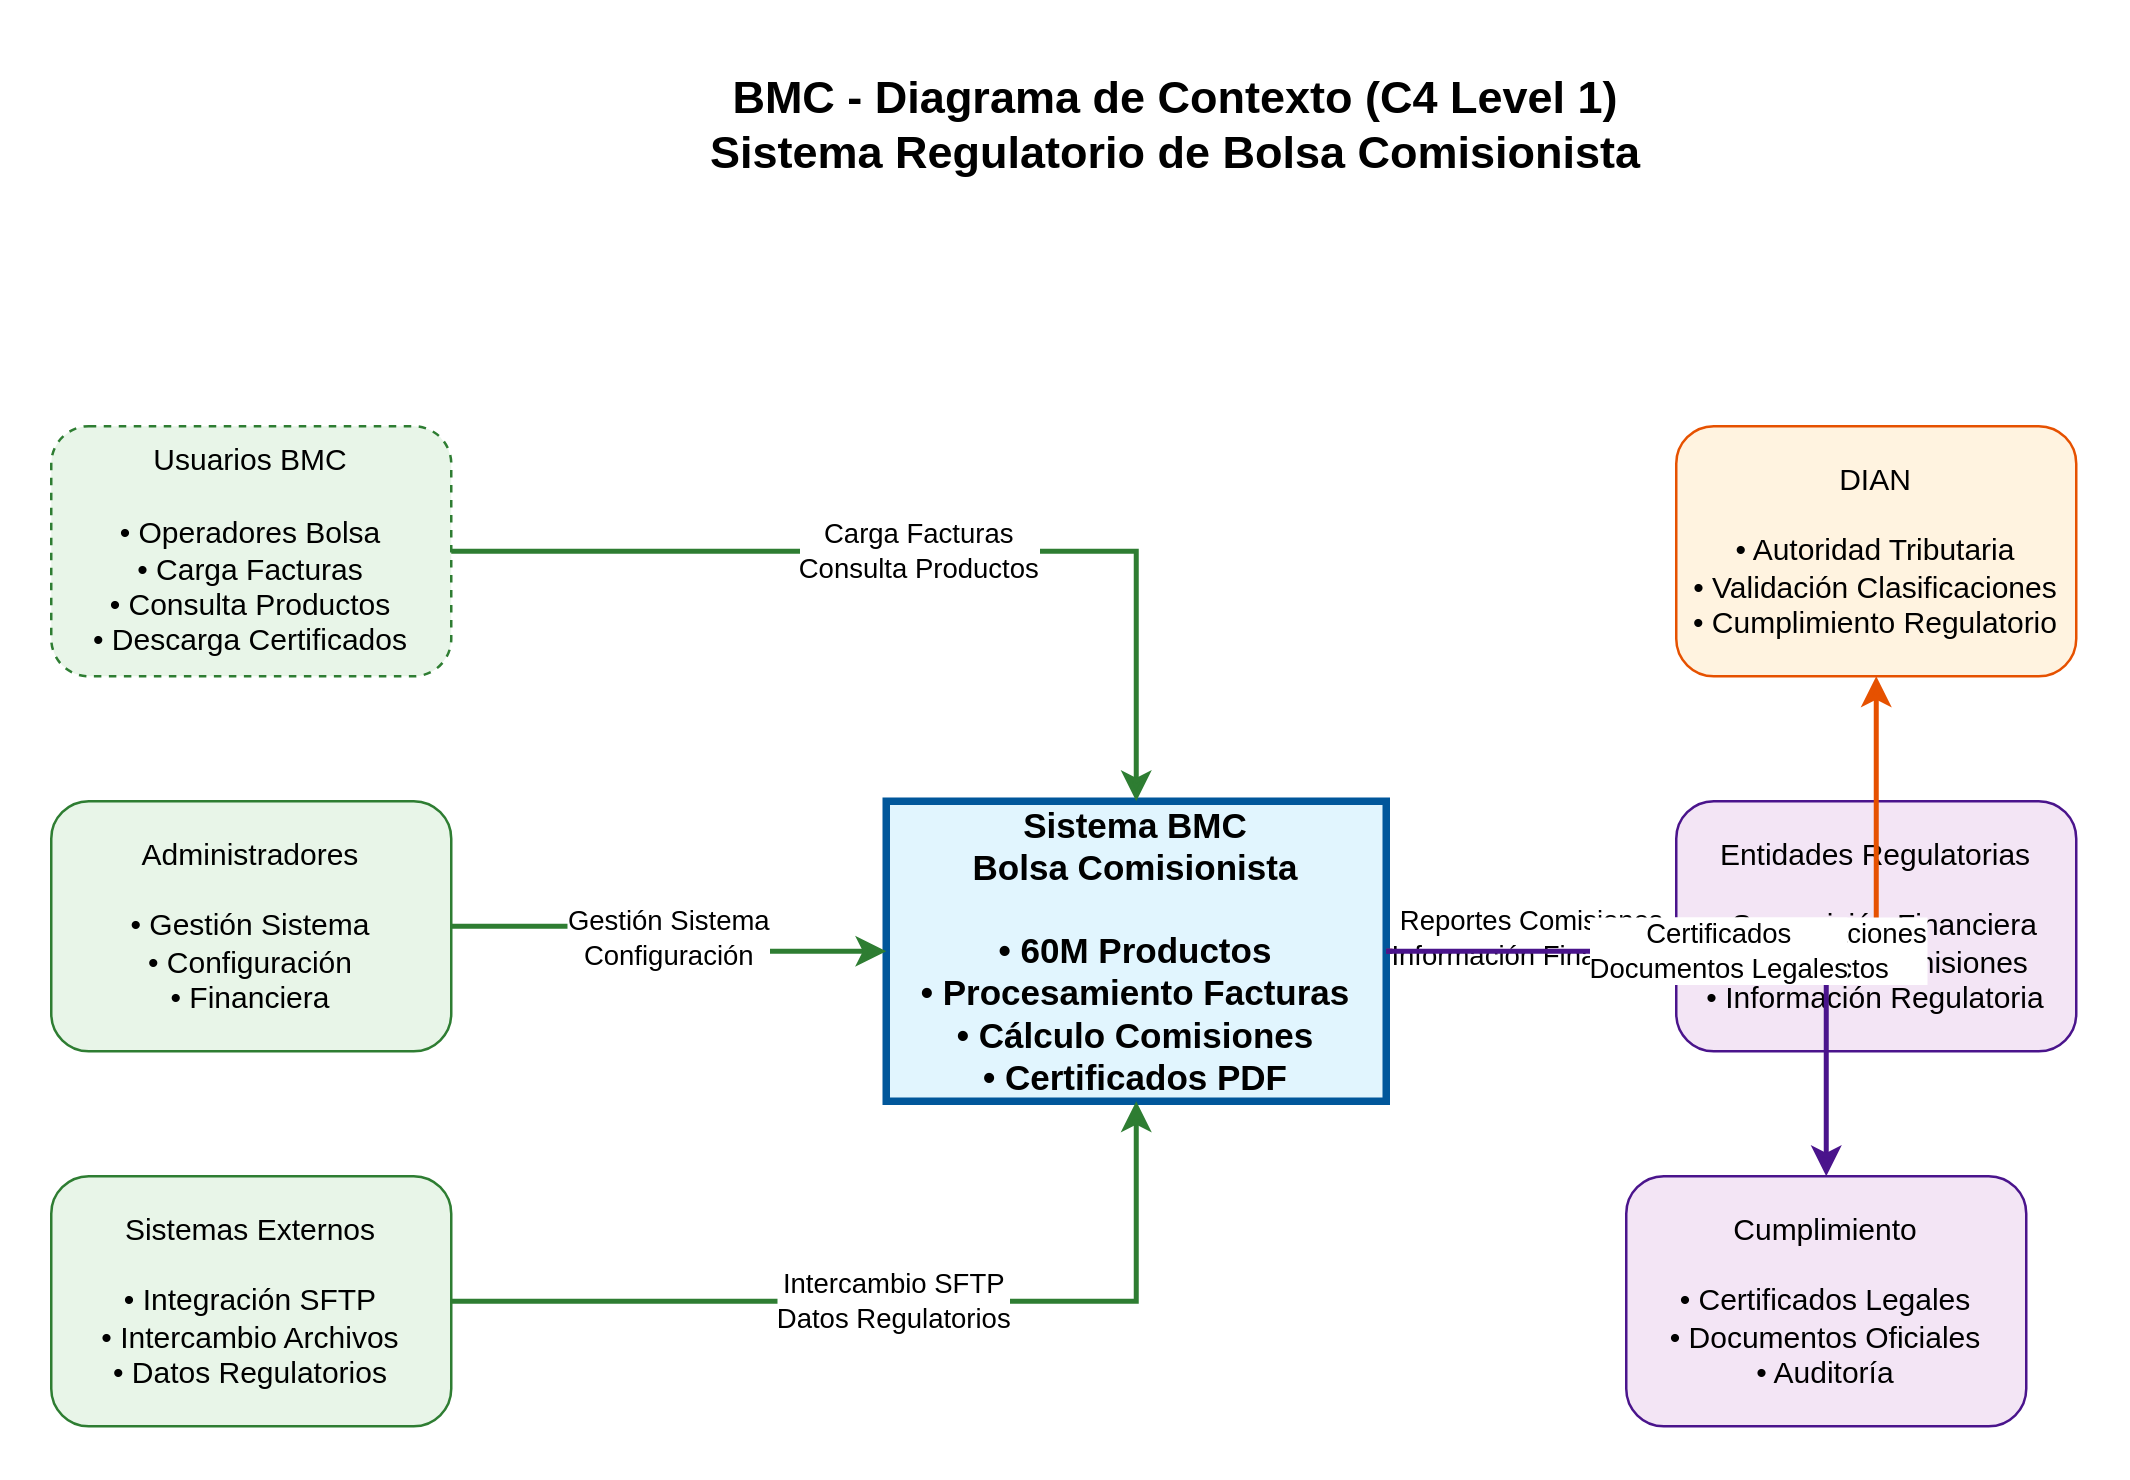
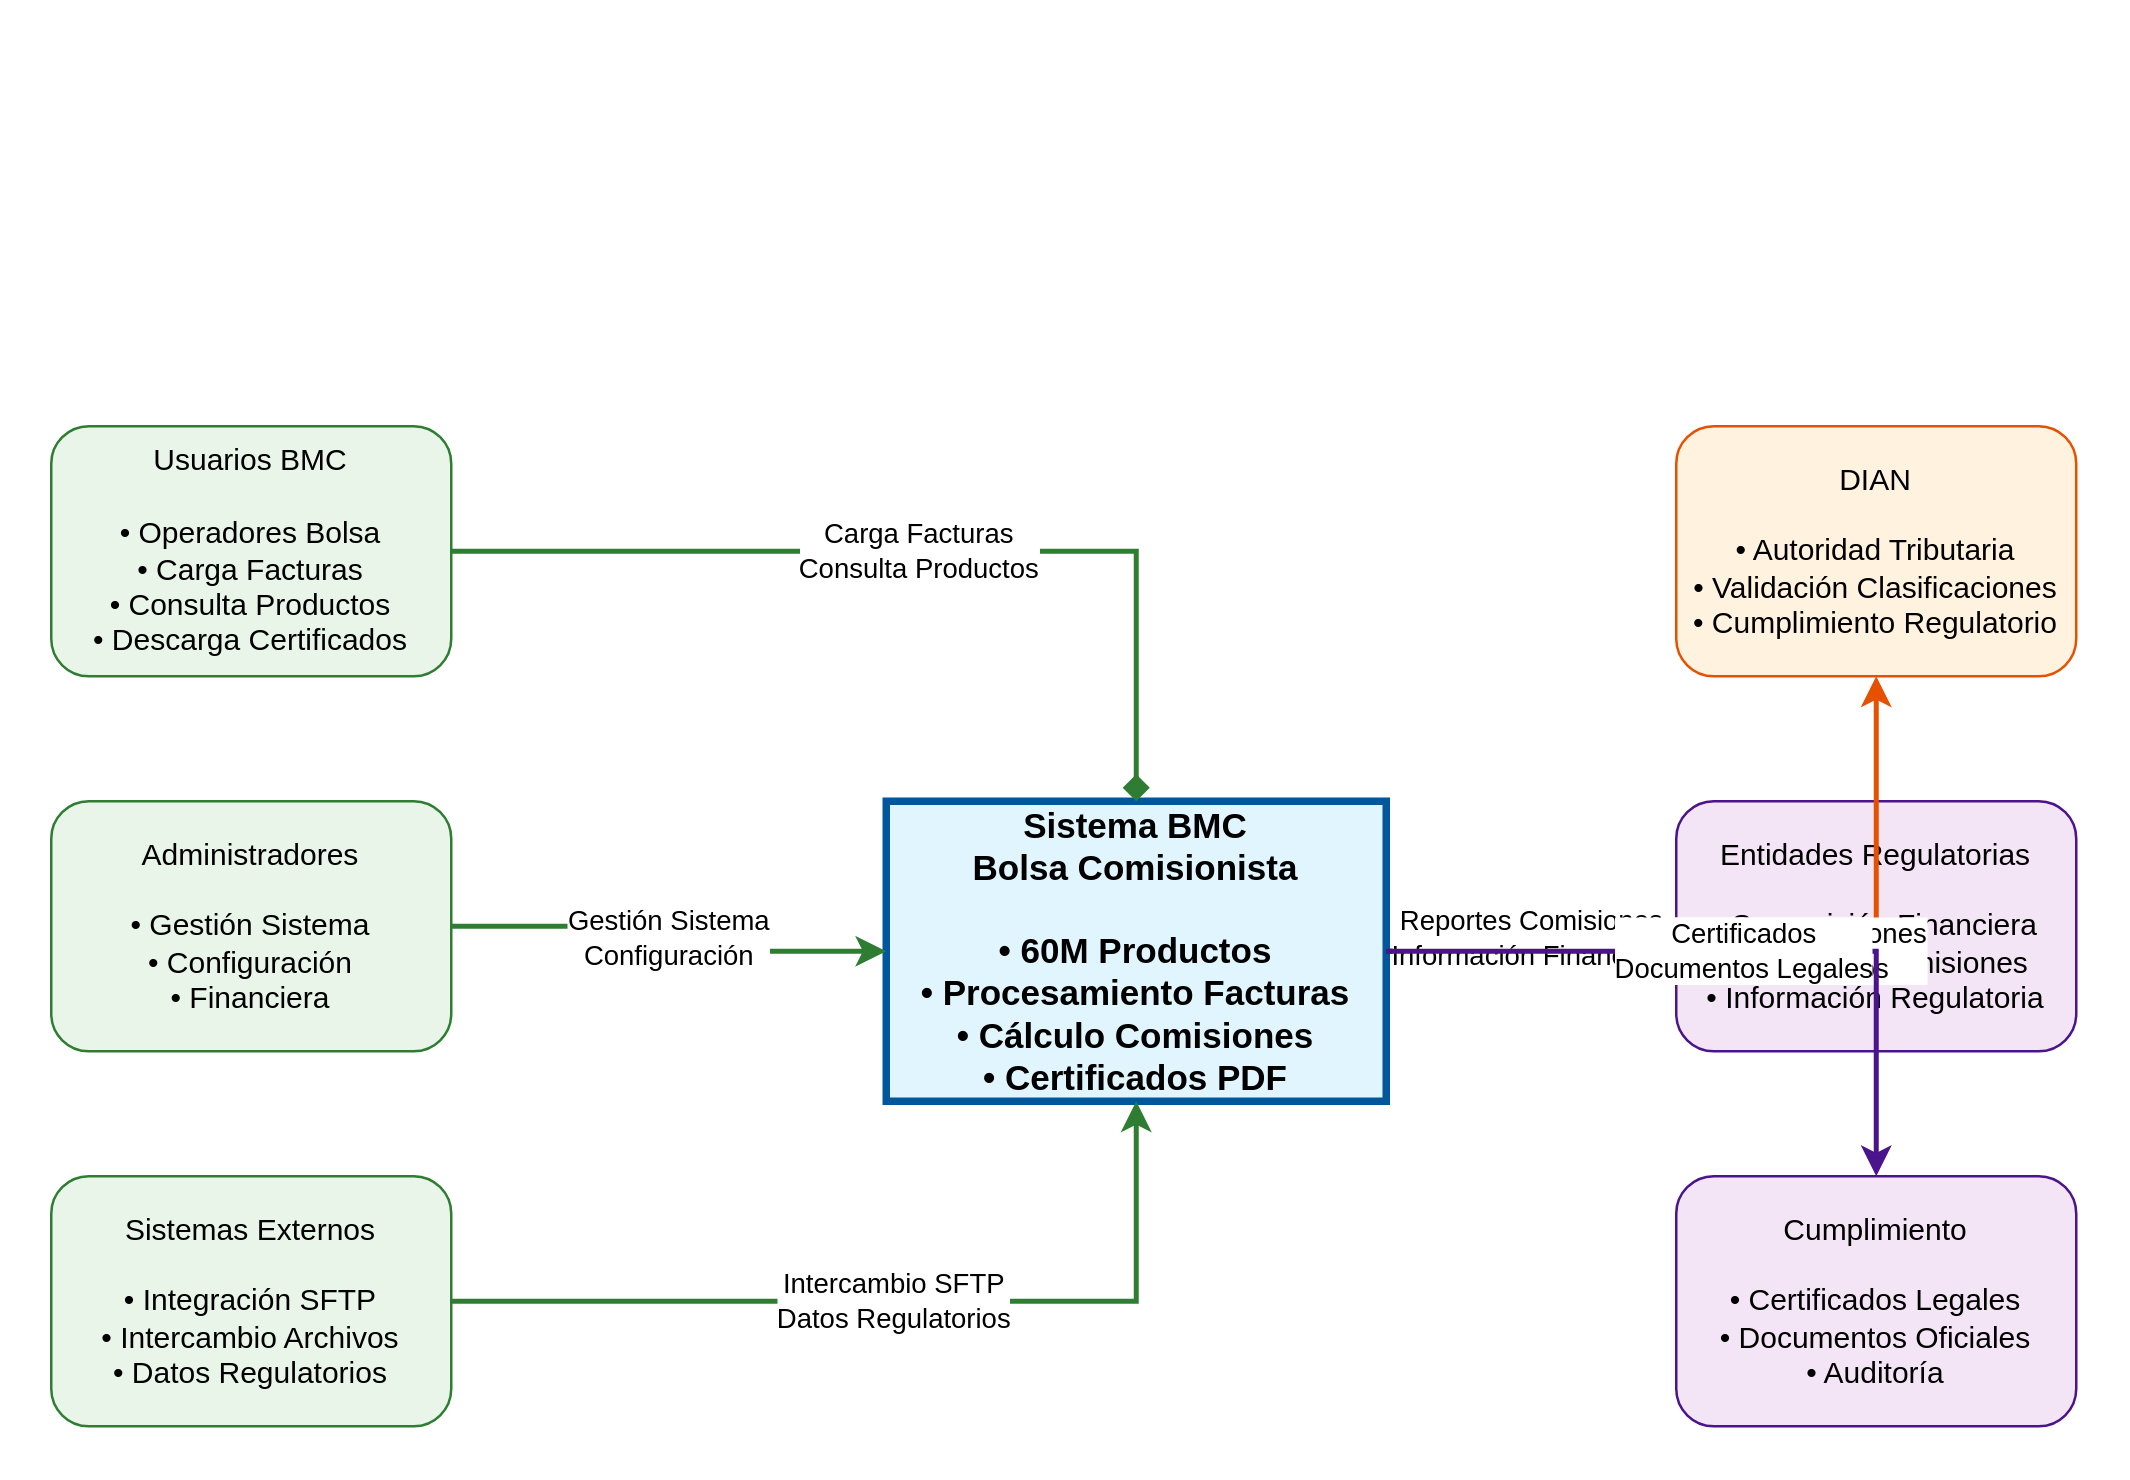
- <mxCell id="15" value="BMC - Diagrama de Contexto (C4 Level 1)&#10;Sistema Regulatorio de Bolsa Comisionista" style="text;html=1;strokeColor=none;fillColor=none;align=center;verticalAlign=middle;whiteSpace=wrap;rounded=0;fontSize=18;fontStyle=1;" vertex="1" parent="1"><mxGeometry x="270" y="20" width="400" height="60" as="geometry" /></mxCell>
- <mxCell id="3" value="Usuarios BMC&#10;&#10;• Operadores Bolsa&#10;• Carga Facturas&#10;• Consulta Productos&#10;• Descarga Certificados" style="rounded=1;whiteSpace=wrap;html=1;fillColor=#e8f5e8;strokeColor=#2e7d32;fontSize=12;dashed=1;" vertex="1" parent="1"><mxGeometry x="20" y="170" width="160" height="100" as="geometry" /></mxCell>
+ <mxCell id="3" value="Usuarios BMC&#10;&#10;• Operadores Bolsa&#10;• Carga Facturas&#10;• Consulta Productos&#10;• Descarga Certificados" style="rounded=1;whiteSpace=wrap;html=1;fillColor=#e8f5e8;strokeColor=#2e7d32;fontSize=12;" vertex="1" parent="1"><mxGeometry x="20" y="170" width="160" height="100" as="geometry" /></mxCell>
- <mxCell id="9" value="Carga Facturas&#10;Consulta Productos" style="edgeStyle=orthogonalEdgeStyle;rounded=0;orthogonalLoop=1;jettySize=auto;html=1;strokeWidth=2;strokeColor=#2e7d32;" edge="1" parent="1" source="3" target="2"><mxGeometry relative="1" as="geometry" /></mxCell>
+ <mxCell id="9" value="Carga Facturas&#10;Consulta Productos" style="edgeStyle=orthogonalEdgeStyle;rounded=0;orthogonalLoop=1;jettySize=auto;html=1;strokeWidth=2;strokeColor=#2e7d32;endArrow=diamond;" edge="1" parent="1" source="3" target="2"><mxGeometry relative="1" as="geometry" /></mxCell>
- <mxCell id="8" value="Cumplimiento&#10;&#10;• Certificados Legales&#10;• Documentos Oficiales&#10;• Auditoría" style="rounded=1;whiteSpace=wrap;html=1;fillColor=#f3e5f5;strokeColor=#4a148c;fontSize=12;" vertex="1" parent="1"><mxGeometry x="650" y="470" width="160" height="100" as="geometry" /></mxCell>
+ <mxCell id="8" value="Cumplimiento&#10;&#10;• Certificados Legales&#10;• Documentos Oficiales&#10;• Auditoría" style="rounded=1;whiteSpace=wrap;html=1;fillColor=#f3e5f5;strokeColor=#4a148c;fontSize=12;" vertex="1" parent="1"><mxGeometry x="670" y="470" width="160" height="100" as="geometry" /></mxCell>
